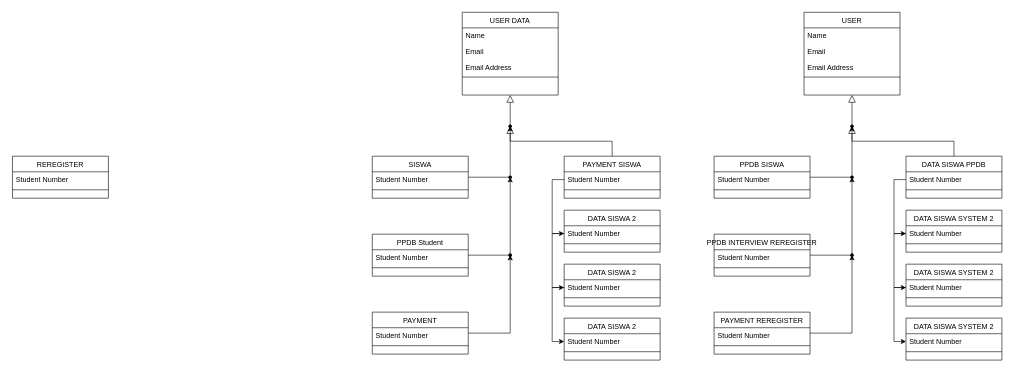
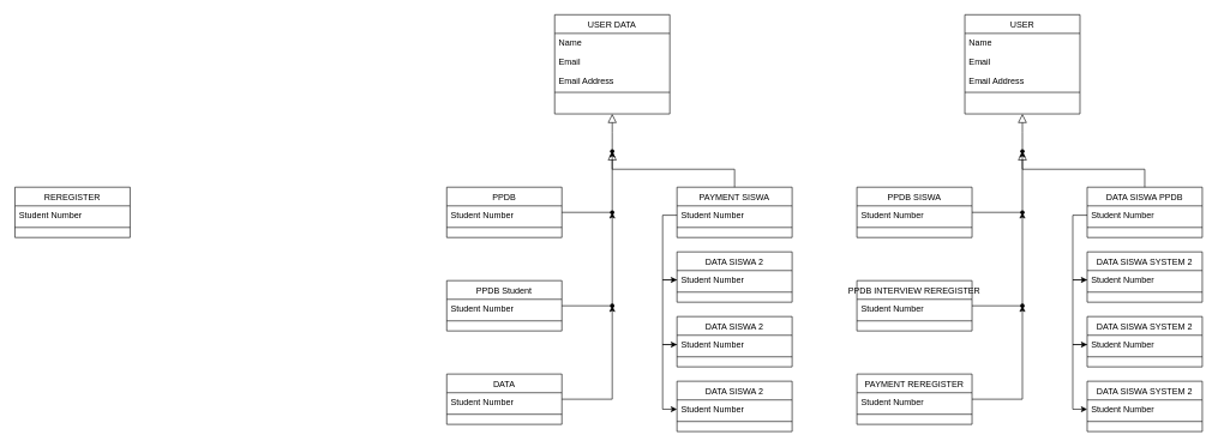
- <mxCell id="24" value="SISWA" style="swimlane;fontStyle=0;align=center;verticalAlign=top;childLayout=stackLayout;horizontal=1;startSize=26;horizontalStack=0;resizeParent=1;resizeLast=0;collapsible=1;marginBottom=0;rounded=0;shadow=0;strokeWidth=1;" parent="1" vertex="1"><mxGeometry x="620" y="260" width="160" height="70" as="geometry"><mxRectangle x="130" y="380" width="160" height="26" as="alternateBounds" /></mxGeometry></mxCell>
+ <mxCell id="24" value="PPDB" style="swimlane;fontStyle=0;align=center;verticalAlign=top;childLayout=stackLayout;horizontal=1;startSize=26;horizontalStack=0;resizeParent=1;resizeLast=0;collapsible=1;marginBottom=0;rounded=0;shadow=0;strokeWidth=1;" parent="1" vertex="1"><mxGeometry x="620" y="260" width="160" height="70" as="geometry"><mxRectangle x="130" y="380" width="160" height="26" as="alternateBounds" /></mxGeometry></mxCell>
- <mxCell id="32" value="PAYMENT" style="swimlane;fontStyle=0;align=center;verticalAlign=top;childLayout=stackLayout;horizontal=1;startSize=26;horizontalStack=0;resizeParent=1;resizeLast=0;collapsible=1;marginBottom=0;rounded=0;shadow=0;strokeWidth=1;" parent="1" vertex="1"><mxGeometry x="620" y="520" width="160" height="70" as="geometry"><mxRectangle x="130" y="380" width="160" height="26" as="alternateBounds" /></mxGeometry></mxCell>
+ <mxCell id="32" value="DATA" style="swimlane;fontStyle=0;align=center;verticalAlign=top;childLayout=stackLayout;horizontal=1;startSize=26;horizontalStack=0;resizeParent=1;resizeLast=0;collapsible=1;marginBottom=0;rounded=0;shadow=0;strokeWidth=1;" parent="1" vertex="1"><mxGeometry x="620" y="520" width="160" height="70" as="geometry"><mxRectangle x="130" y="380" width="160" height="26" as="alternateBounds" /></mxGeometry></mxCell>
